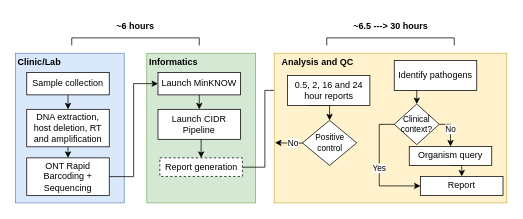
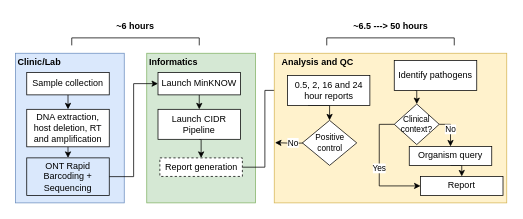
- <mxCell id="33" value="&lt;b&gt;~6.5 ---&amp;gt; 30 hours&lt;/b&gt;" style="text;html=1;strokeColor=none;fillColor=none;align=center;verticalAlign=middle;whiteSpace=wrap;rounded=0;" vertex="1" parent="1"><mxGeometry x="463.75" y="20" width="112.5" height="30" as="geometry" /></mxCell>
+ <mxCell id="33" value="&lt;b&gt;~6.5 ---&amp;gt; 50 hours&lt;/b&gt;" style="text;html=1;strokeColor=none;fillColor=none;align=center;verticalAlign=middle;whiteSpace=wrap;rounded=0;" vertex="1" parent="1"><mxGeometry x="463.75" y="20" width="112.5" height="30" as="geometry" /></mxCell>
- <mxCell id="7" value="ONT Rapid Barcoding + Sequencing" style="rounded=0;whiteSpace=wrap;html=1;" vertex="1" parent="1"><mxGeometry x="35" y="210" width="110" height="50" as="geometry" /></mxCell>
+ <mxCell id="7" value="ONT Rapid Barcoding + Sequencing" style="rounded=0;whiteSpace=wrap;html=1;fillColor=#dae8fc;" vertex="1" parent="1"><mxGeometry x="35" y="210" width="110" height="50" as="geometry" /></mxCell>
